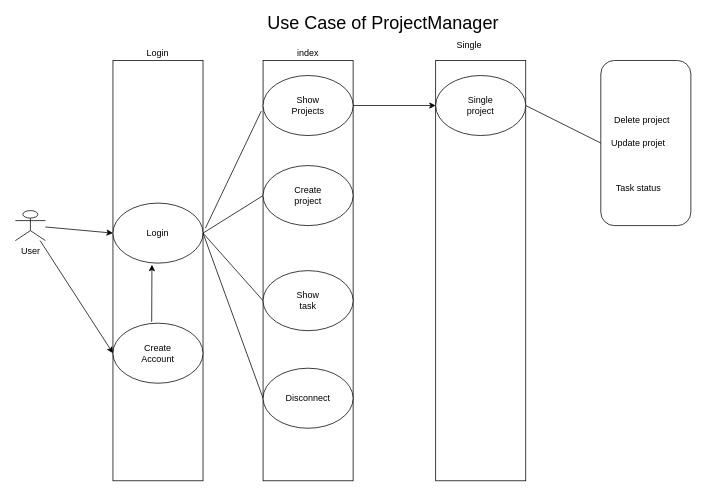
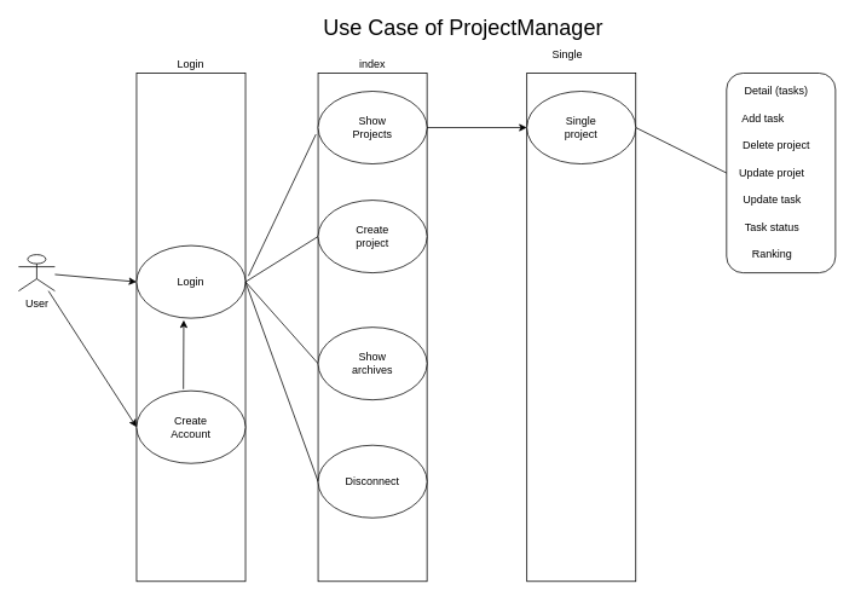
+ <mxCell id="34" value="Detail (tasks)" style="text;html=1;strokeColor=none;fillColor=none;align=center;verticalAlign=middle;whiteSpace=wrap;rounded=0;" vertex="1" parent="32"><mxGeometry x="10" y="10" width="90" height="20" as="geometry" /></mxCell>
+ <mxCell id="35" value="Add task" style="text;html=1;align=center;verticalAlign=middle;resizable=0;points=[];autosize=1;" vertex="1" parent="32"><mxGeometry x="10" y="40" width="60" height="20" as="geometry" /></mxCell>
+ <mxCell id="38" value="Update task" style="text;html=1;align=center;verticalAlign=middle;resizable=0;points=[];autosize=1;" vertex="1" parent="32"><mxGeometry x="10" y="130" width="80" height="20" as="geometry" /></mxCell>
+ <mxCell id="40" value="Ranking" style="text;html=1;align=center;verticalAlign=middle;resizable=0;points=[];autosize=1;" vertex="1" parent="32"><mxGeometry x="20" y="190" width="60" height="20" as="geometry" /></mxCell>
- <mxCell id="24" value="Show task" style="text;html=1;strokeColor=none;fillColor=none;align=center;verticalAlign=middle;whiteSpace=wrap;rounded=0;" vertex="1" parent="22"><mxGeometry x="40" y="30" width="40" height="20" as="geometry" /></mxCell>
+ <mxCell id="24" value="Show archives" style="text;html=1;strokeColor=none;fillColor=none;align=center;verticalAlign=middle;whiteSpace=wrap;rounded=0;" vertex="1" parent="22"><mxGeometry x="40" y="30" width="40" height="20" as="geometry" /></mxCell>
